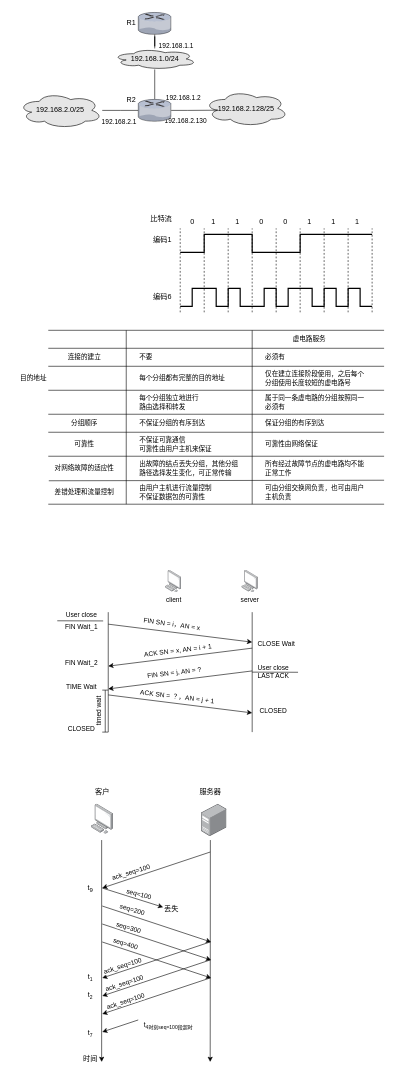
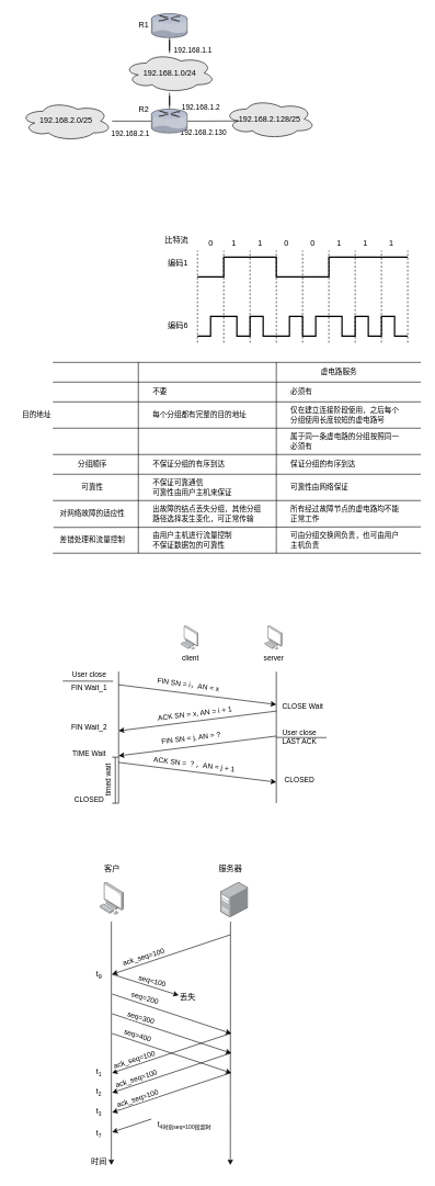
- <mxCell id="3" value="192.168.1.0/24" style="ellipse;shape=cloud;whiteSpace=wrap;html=1;align=center;fillColor=#E6E6E6;" parent="1" vertex="1"><mxGeometry x="187.5" y="80" width="140" height="35" as="geometry" /></mxCell>
+ <mxCell id="3" value="192.168.1.0/24" style="ellipse;shape=cloud;whiteSpace=wrap;html=1;align=center;fillColor=#E6E6E6;" parent="1" vertex="1"><mxGeometry x="187.5" y="80" width="140" height="60" as="geometry" /></mxCell>
- <mxCell id="48" value="&lt;font style=&quot;font-size: 11px;&quot;&gt;连接的建立&lt;/font&gt;" style="text;html=1;align=center;verticalAlign=middle;resizable=0;points=[];autosize=1;strokeColor=none;fillColor=none;fontSize=11;" parent="1" vertex="1"><mxGeometry x="100" y="580" width="80" height="30" as="geometry" /></mxCell>
- <mxCell id="58" value="每个分组独立地进行&lt;br&gt;路由选择和转发" style="text;html=1;align=left;verticalAlign=middle;resizable=0;points=[];autosize=1;strokeColor=none;fillColor=none;fontSize=11;" parent="1" vertex="1"><mxGeometry x="230" y="650" width="130" height="40" as="geometry" /></mxCell>
+ <mxCell id="125" value="t&lt;span style=&quot;font-size: 10px;&quot;&gt;&lt;sub&gt;3&lt;/sub&gt;&lt;/span&gt;" style="text;html=1;align=center;verticalAlign=middle;resizable=0;points=[];autosize=1;strokeColor=none;fillColor=none;" vertex="1" parent="98"><mxGeometry x="10" y="369" width="30" height="30" as="geometry" /></mxCell>
